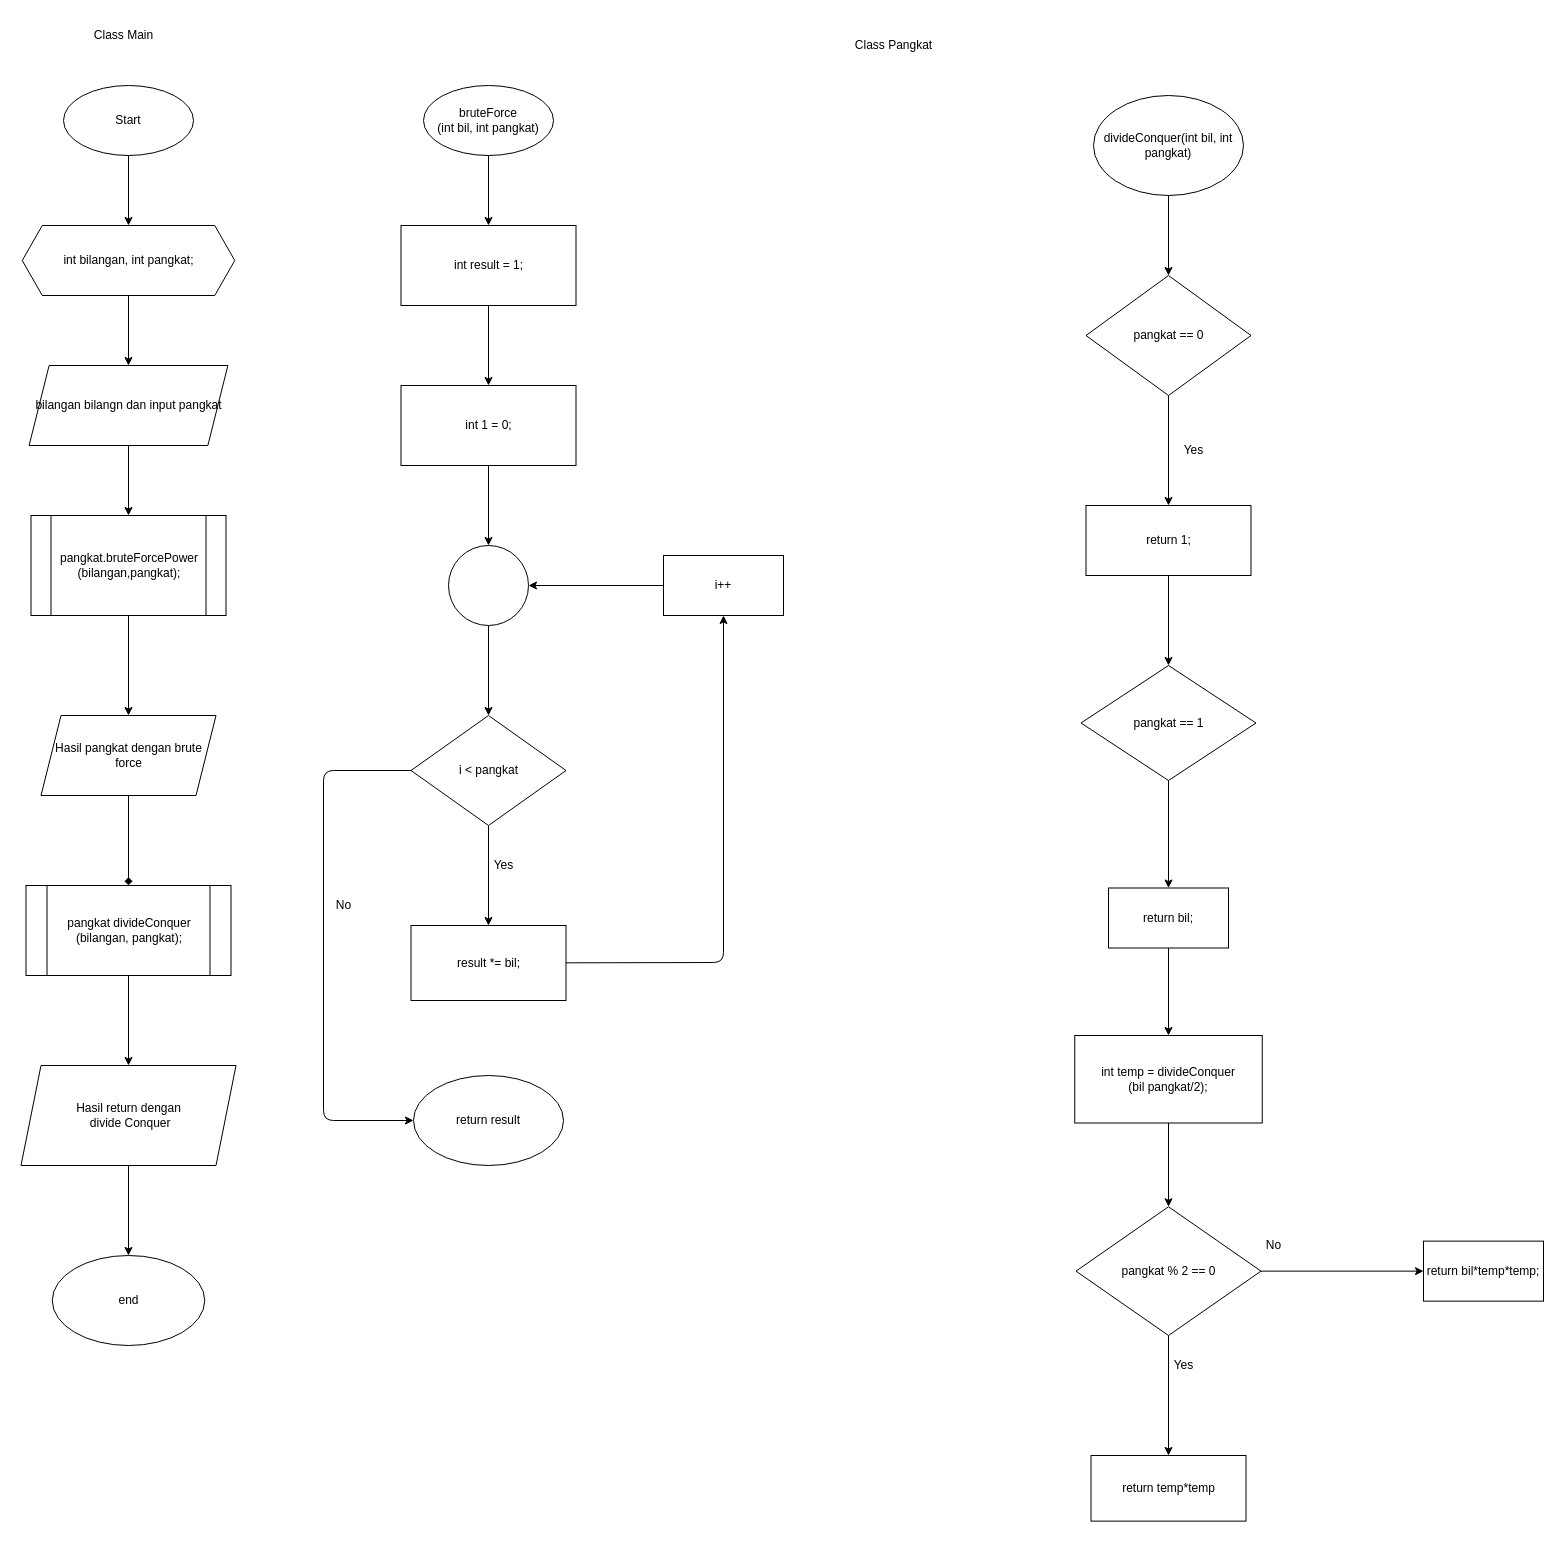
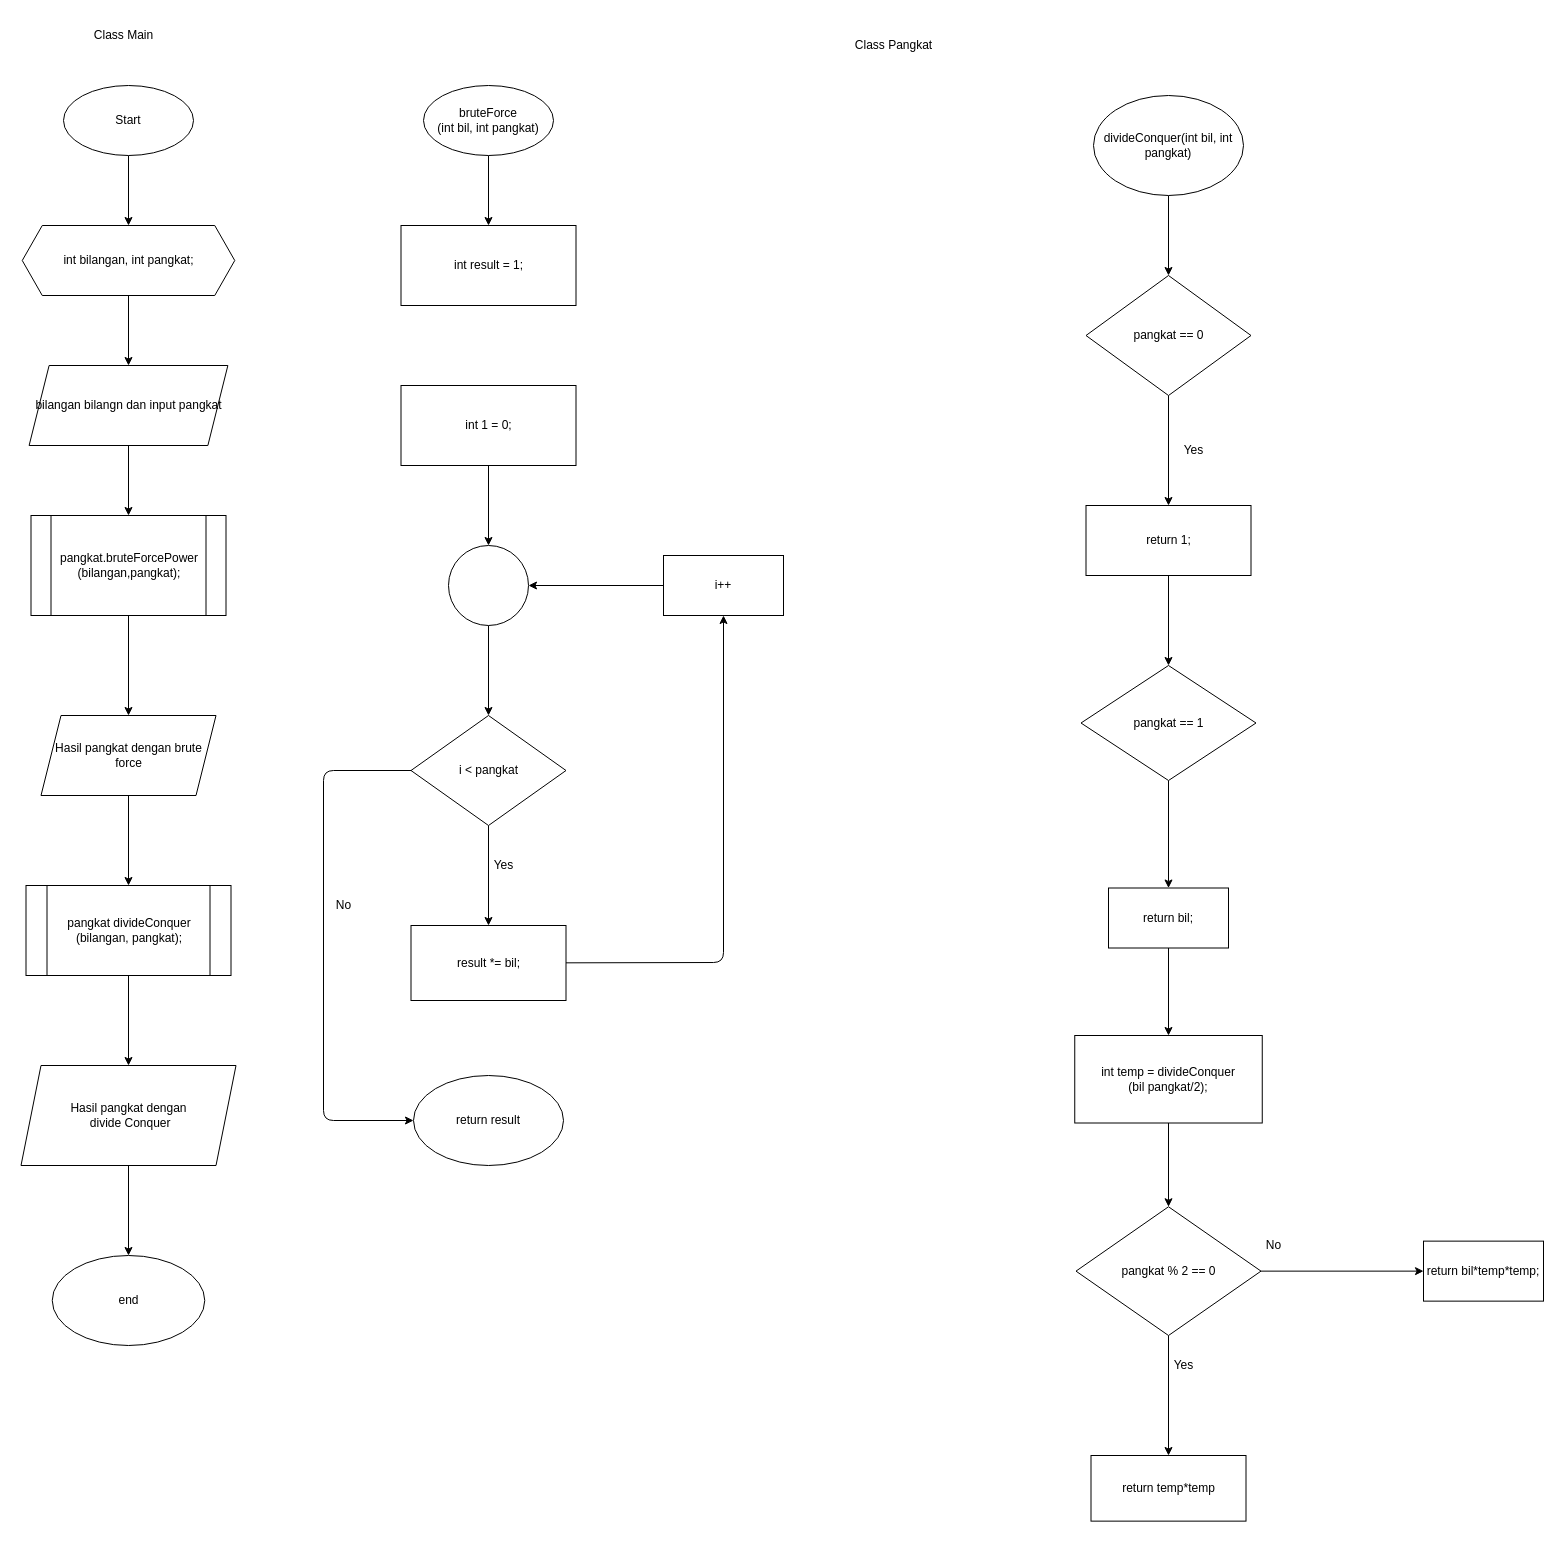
- <mxCell id="20" value="" style="edgeStyle=none;html=1;" edge="1" parent="1" source="21" target="23"><mxGeometry relative="1" as="geometry" /></mxCell>
- <mxCell id="11" value="" style="edgeStyle=none;html=1;endArrow=diamond;" edge="1" parent="1" source="12" target="14"><mxGeometry relative="1" as="geometry" /></mxCell>
+ <mxCell id="11" value="" style="edgeStyle=none;html=1;" edge="1" parent="1" source="12" target="14"><mxGeometry relative="1" as="geometry" /></mxCell>
- <mxCell id="16" value="Hasil return dengan&lt;br&gt;&amp;nbsp;divide Conquer" style="shape=parallelogram;perimeter=parallelogramPerimeter;whiteSpace=wrap;html=1;fixedSize=1;" vertex="1" parent="1"><mxGeometry x="20.5" y="1065" width="215" height="100" as="geometry" /></mxCell>
+ <mxCell id="16" value="Hasil pangkat dengan&lt;br&gt;&amp;nbsp;divide Conquer" style="shape=parallelogram;perimeter=parallelogramPerimeter;whiteSpace=wrap;html=1;fixedSize=1;" vertex="1" parent="1"><mxGeometry x="20.5" y="1065" width="215" height="100" as="geometry" /></mxCell>
